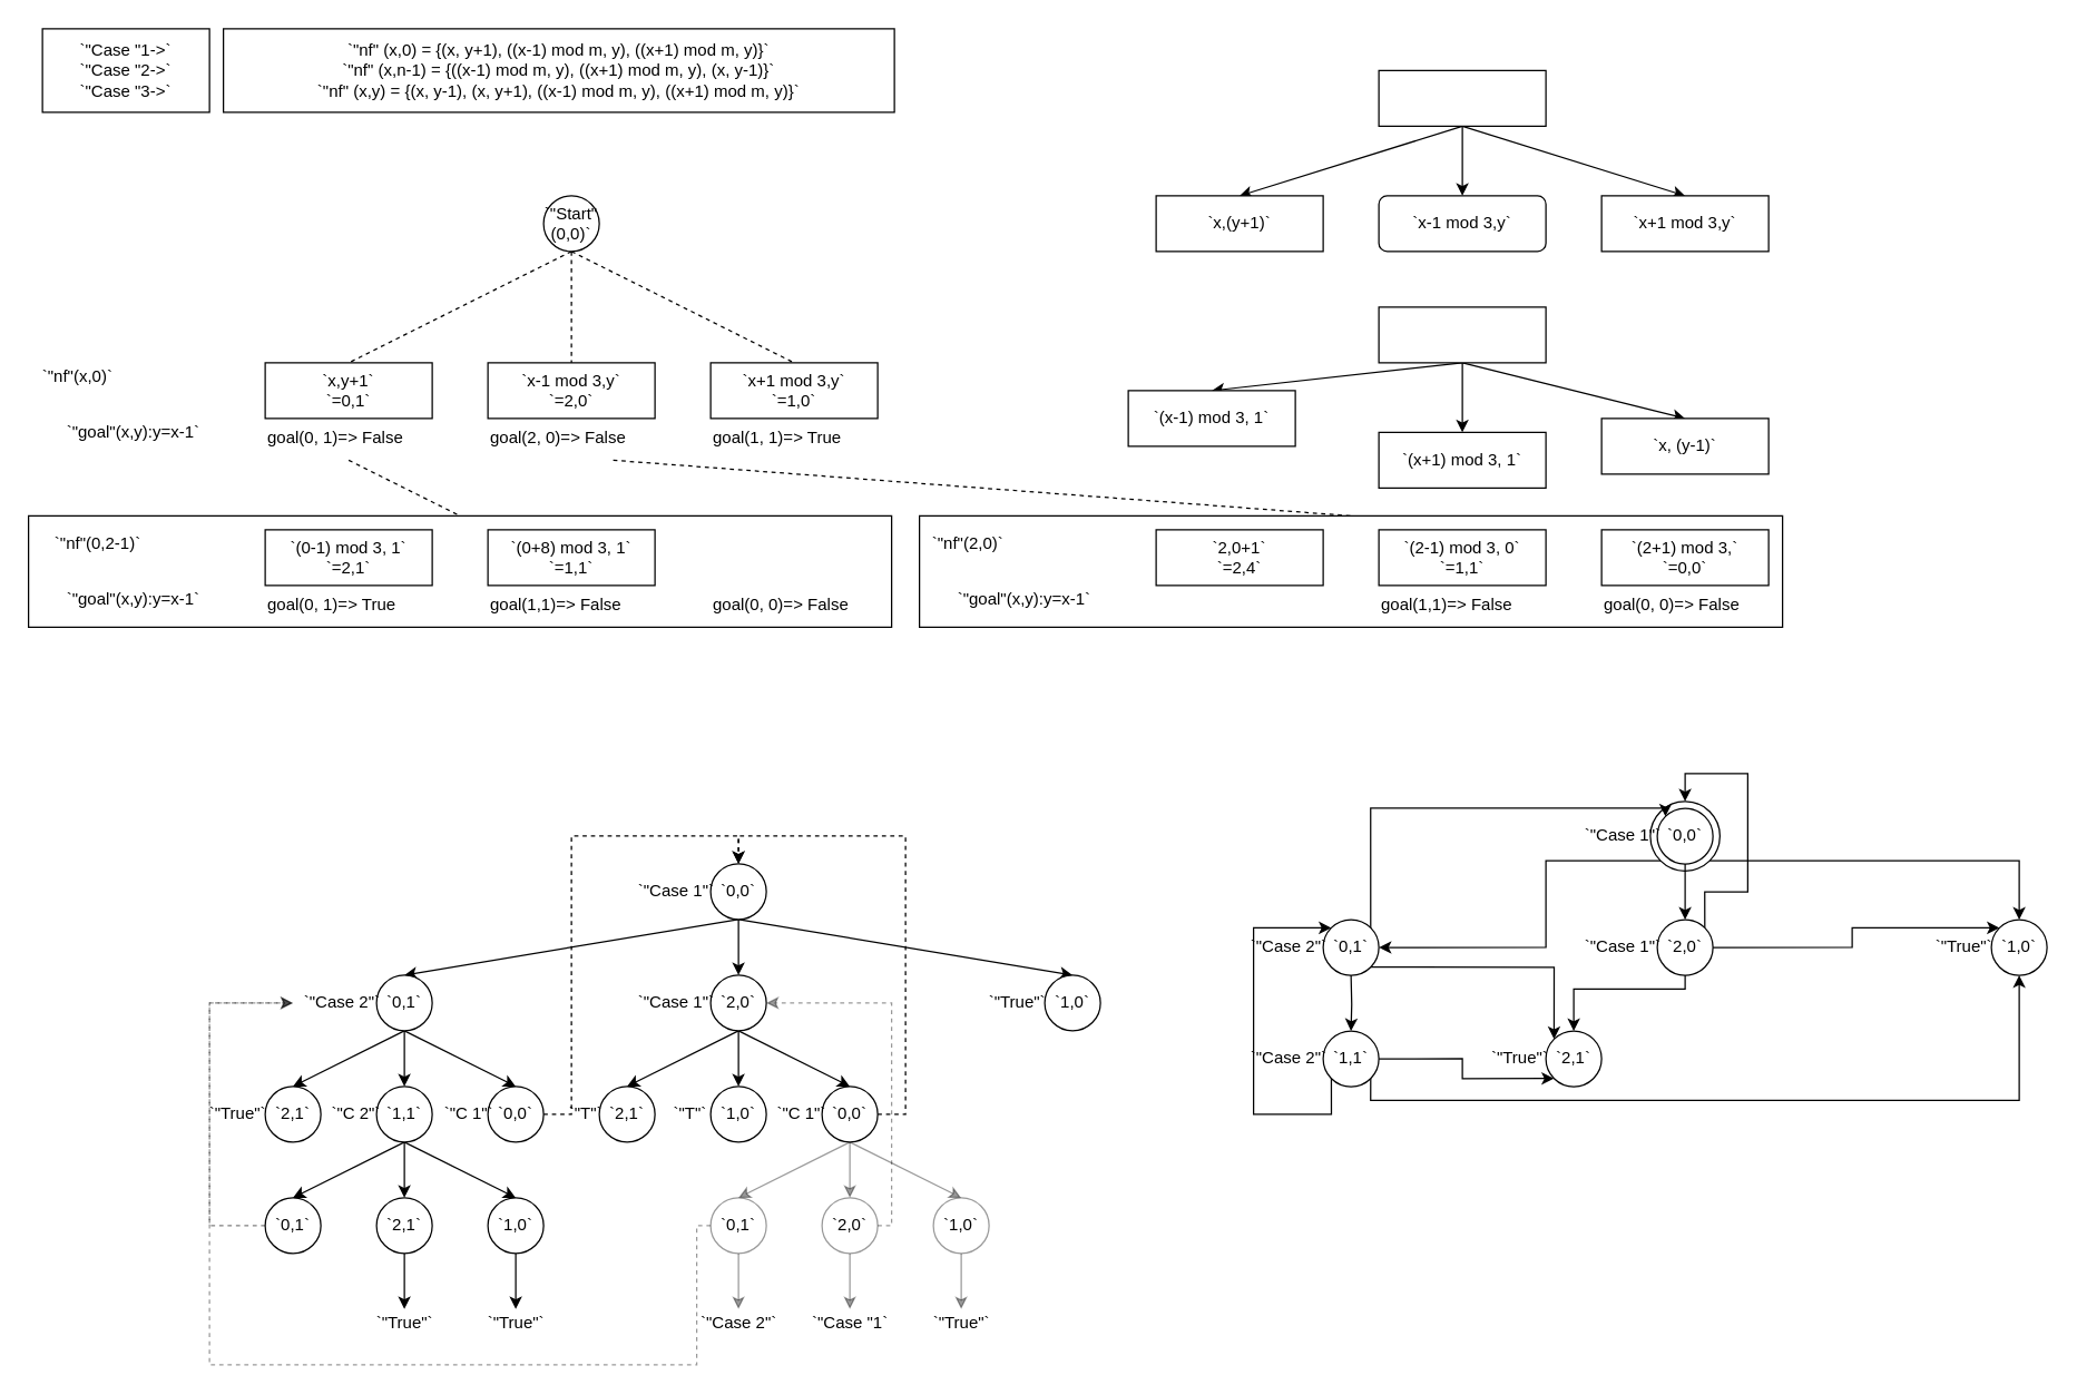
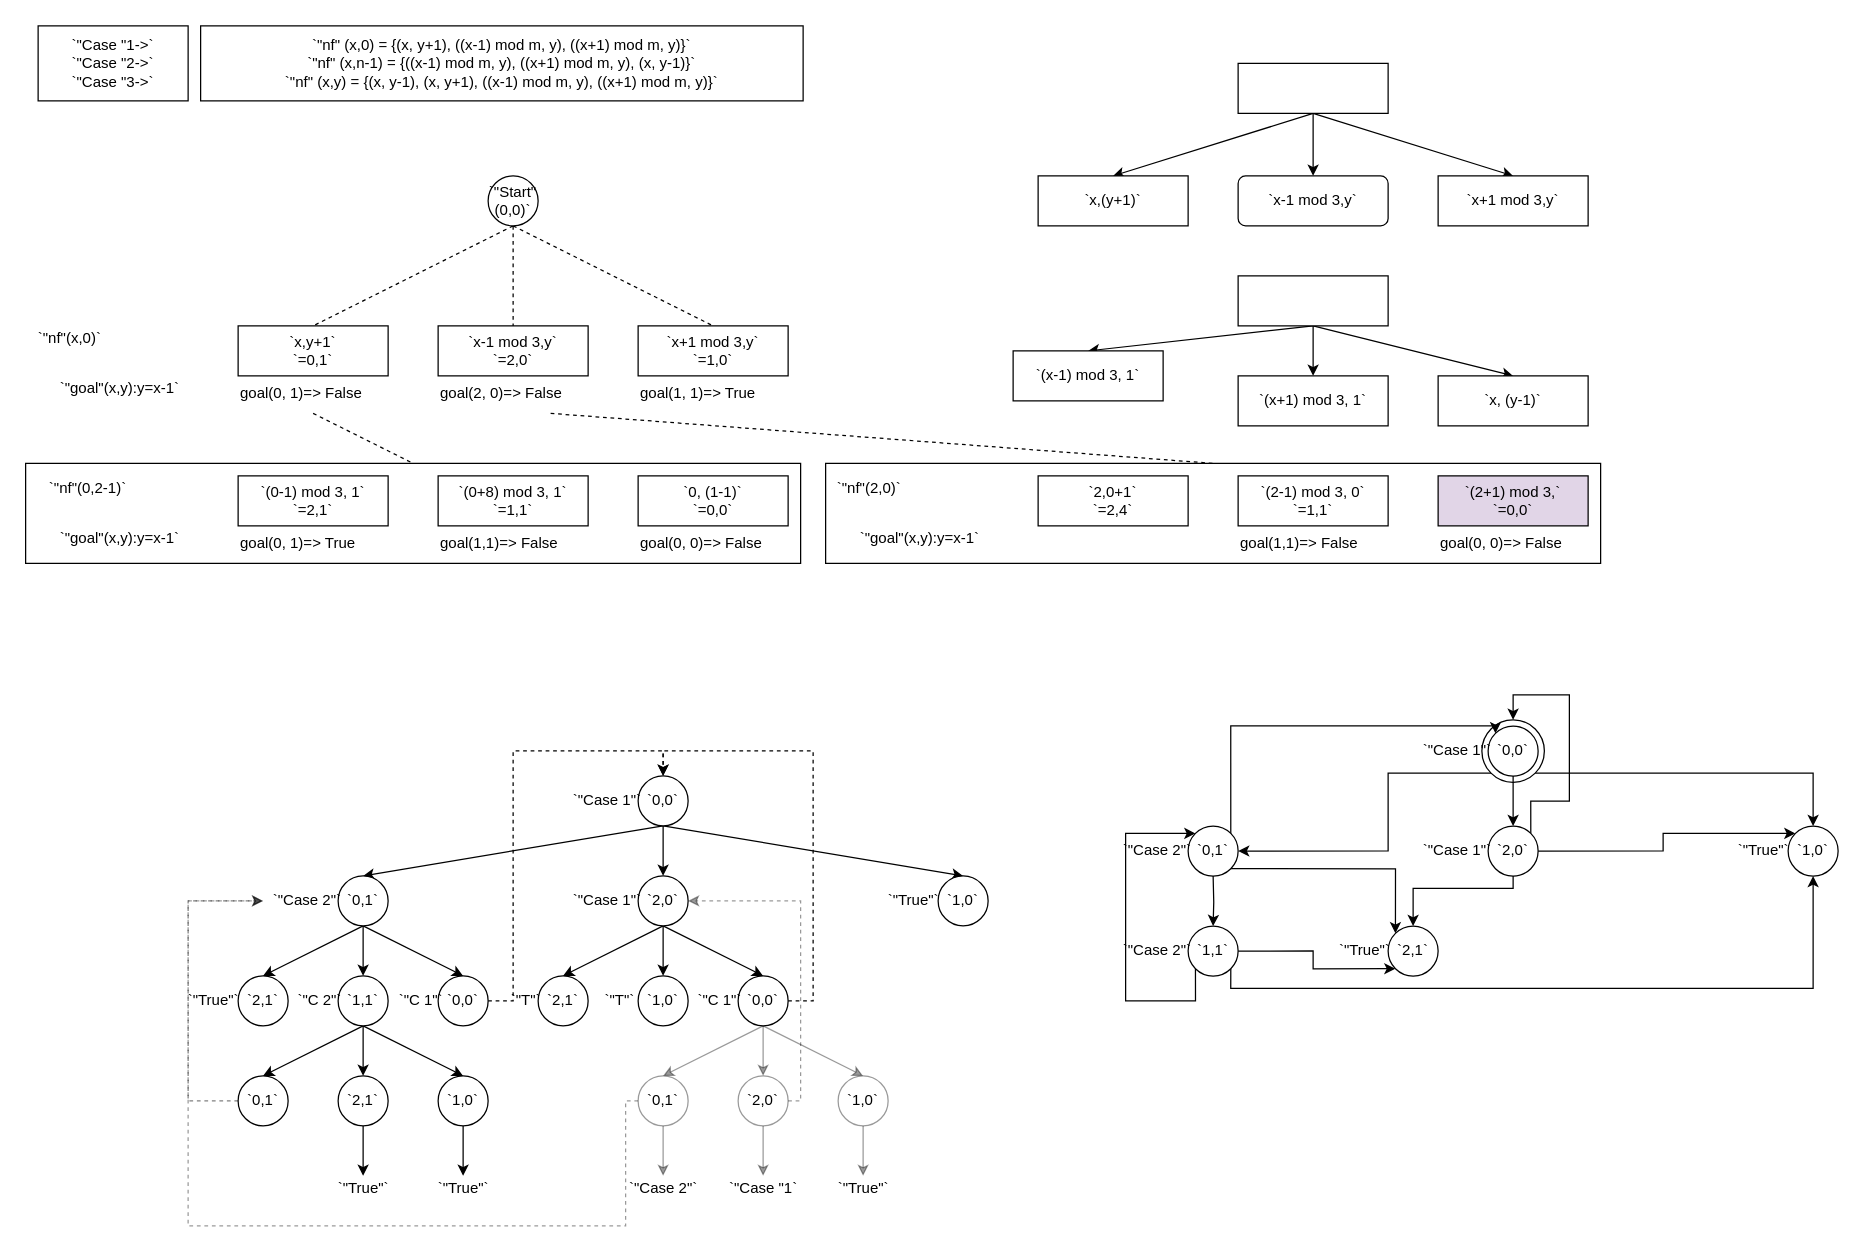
- <mxCell id="88" value="`(x+1) mod 3, 1`&lt;span style=&quot;white-space: normal&quot;&gt;&lt;br&gt;&lt;/span&gt;" style="rounded=0;whiteSpace=wrap;html=1;" parent="1" vertex="1"><mxGeometry x="990" y="310" width="120" height="40" as="geometry" /></mxCell>
+ <mxCell id="88" value="`(x+1) mod 3, 1`&lt;span style=&quot;white-space: normal&quot;&gt;&lt;br&gt;&lt;/span&gt;" style="rounded=0;whiteSpace=wrap;html=1;" parent="1" vertex="1"><mxGeometry x="990" y="300" width="120" height="40" as="geometry" /></mxCell>
+ <mxCell id="27" value="`0, (1-1)`&lt;br&gt;`=0,0`" style="rounded=0;whiteSpace=wrap;html=1;" parent="1" vertex="1"><mxGeometry x="510" y="380" width="120" height="40" as="geometry" /></mxCell>
- <mxCell id="13" value="`(2+1) mod 3,`&lt;br&gt;`=0,0`" style="rounded=0;whiteSpace=wrap;html=1;" parent="1" vertex="1"><mxGeometry x="1150" y="380" width="120" height="40" as="geometry" /></mxCell>
+ <mxCell id="13" value="`(2+1) mod 3,`&lt;br&gt;`=0,0`" style="rounded=0;whiteSpace=wrap;html=1;fillColor=#e1d5e7;" parent="1" vertex="1"><mxGeometry x="1150" y="380" width="120" height="40" as="geometry" /></mxCell>
